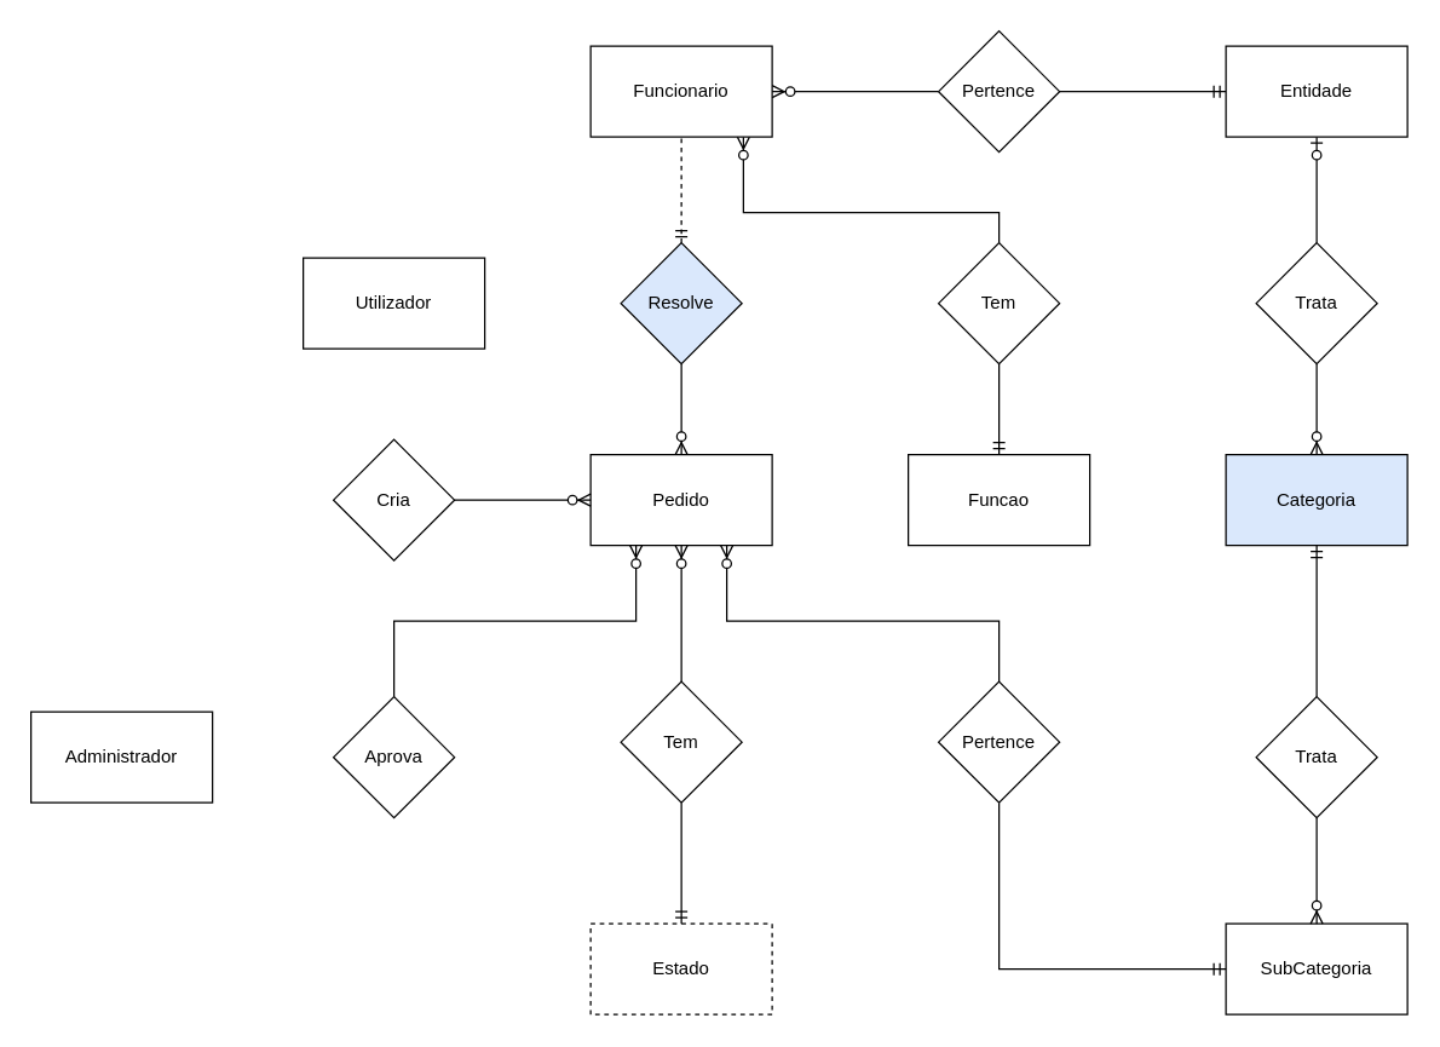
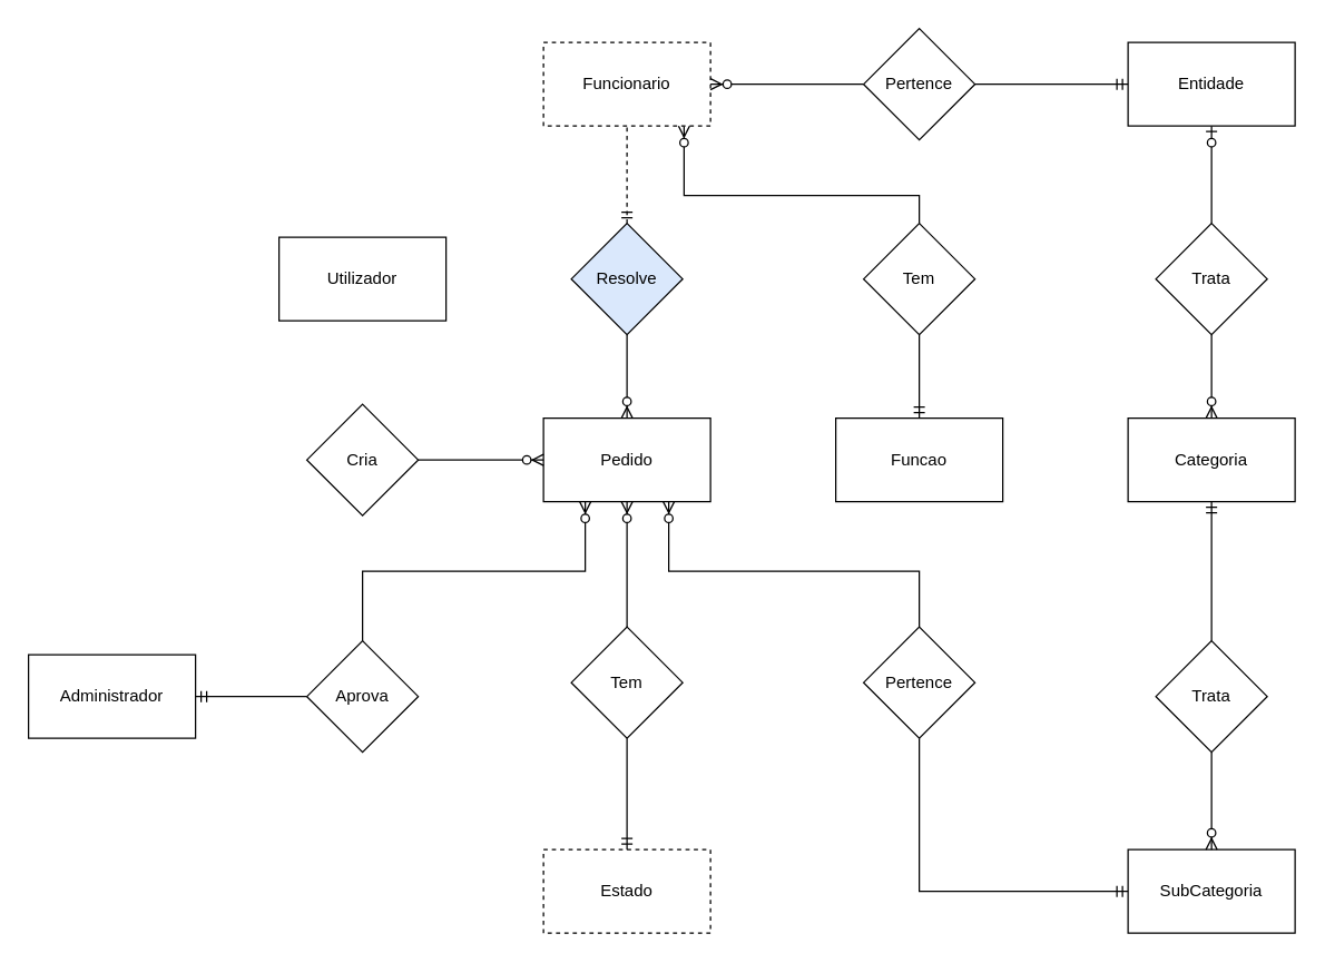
- <mxCell id="4" value="Funcionario" style="rounded=0;whiteSpace=wrap;html=1;" vertex="1" parent="1"><mxGeometry x="390" y="30" width="120" height="60" as="geometry" /></mxCell>
+ <mxCell id="4" value="Funcionario" style="rounded=0;whiteSpace=wrap;html=1;dashed=1;" vertex="1" parent="1"><mxGeometry x="390" y="30" width="120" height="60" as="geometry" /></mxCell>
- <mxCell id="12" value="Categoria" style="rounded=0;whiteSpace=wrap;html=1;fillColor=#dae8fc;" vertex="1" parent="1"><mxGeometry x="810" y="300" width="120" height="60" as="geometry" /></mxCell>
+ <mxCell id="12" value="Categoria" style="rounded=0;whiteSpace=wrap;html=1;" vertex="1" parent="1"><mxGeometry x="810" y="300" width="120" height="60" as="geometry" /></mxCell>
+ <mxCell id="15" style="edgeStyle=orthogonalEdgeStyle;rounded=0;orthogonalLoop=1;jettySize=auto;html=1;exitX=1;exitY=0.5;exitDx=0;exitDy=0;entryX=0;entryY=0.5;entryDx=0;entryDy=0;startArrow=ERmandOne;startFill=0;endArrow=none;endFill=0;" edge="1" parent="1" source="16" target="34"><mxGeometry relative="1" as="geometry" /></mxCell>
